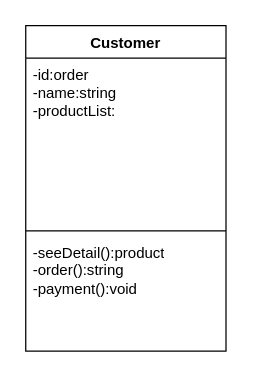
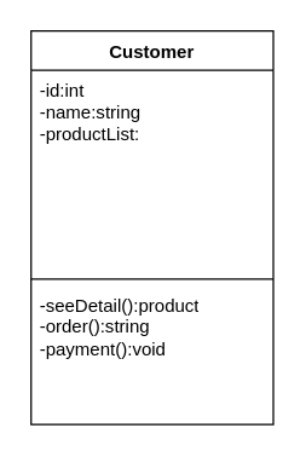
- <mxCell id="3" value="-id:order&lt;div&gt;-name:string&lt;/div&gt;&lt;div&gt;-productList:&lt;/div&gt;" style="text;strokeColor=none;fillColor=none;align=left;verticalAlign=top;spacingLeft=4;spacingRight=4;overflow=hidden;rotatable=0;points=[[0,0.5],[1,0.5]];portConstraint=eastwest;whiteSpace=wrap;html=1;" vertex="1" parent="2"><mxGeometry y="26" width="160" height="134" as="geometry" /></mxCell>
+ <mxCell id="3" value="-id:int&lt;div&gt;-name:string&lt;/div&gt;&lt;div&gt;-productList:&lt;/div&gt;" style="text;strokeColor=none;fillColor=none;align=left;verticalAlign=top;spacingLeft=4;spacingRight=4;overflow=hidden;rotatable=0;points=[[0,0.5],[1,0.5]];portConstraint=eastwest;whiteSpace=wrap;html=1;" vertex="1" parent="2"><mxGeometry y="26" width="160" height="134" as="geometry" /></mxCell>
